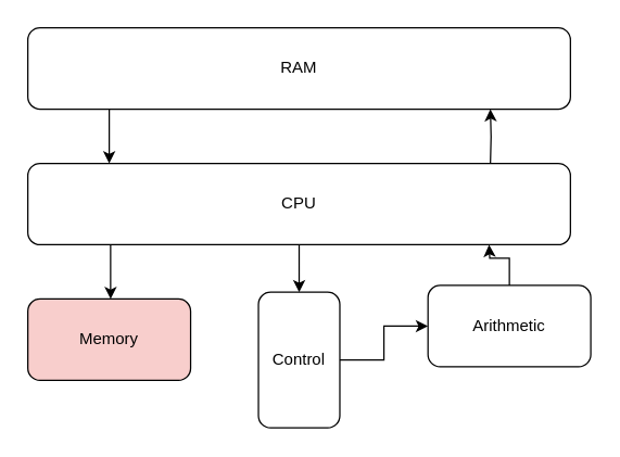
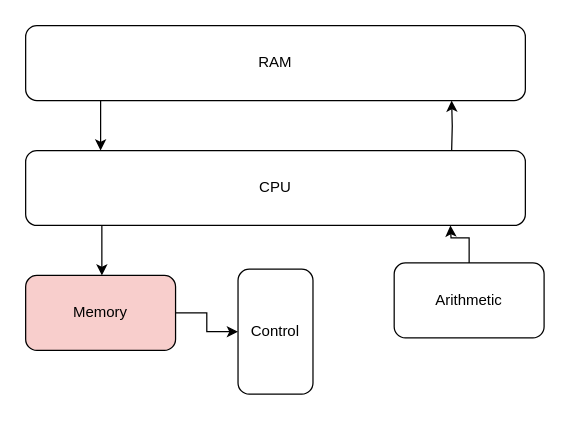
- <mxCell id="8" style="edgeStyle=orthogonalEdgeStyle;rounded=0;orthogonalLoop=1;jettySize=auto;html=1;entryX=0.5;entryY=0;entryDx=0;entryDy=0;" edge="1" parent="1" source="9" target="6"><mxGeometry relative="1" as="geometry" /></mxCell>
+ <mxCell id="3" style="edgeStyle=orthogonalEdgeStyle;rounded=0;orthogonalLoop=1;jettySize=auto;html=1;entryX=0;entryY=0.5;entryDx=0;entryDy=0;" edge="1" parent="1" source="4" target="6"><mxGeometry relative="1" as="geometry" /></mxCell>
- <mxCell id="5" style="edgeStyle=orthogonalEdgeStyle;rounded=0;orthogonalLoop=1;jettySize=auto;html=1;entryX=0;entryY=0.5;entryDx=0;entryDy=0;" edge="1" parent="1" source="6" target="7"><mxGeometry relative="1" as="geometry" /></mxCell>
